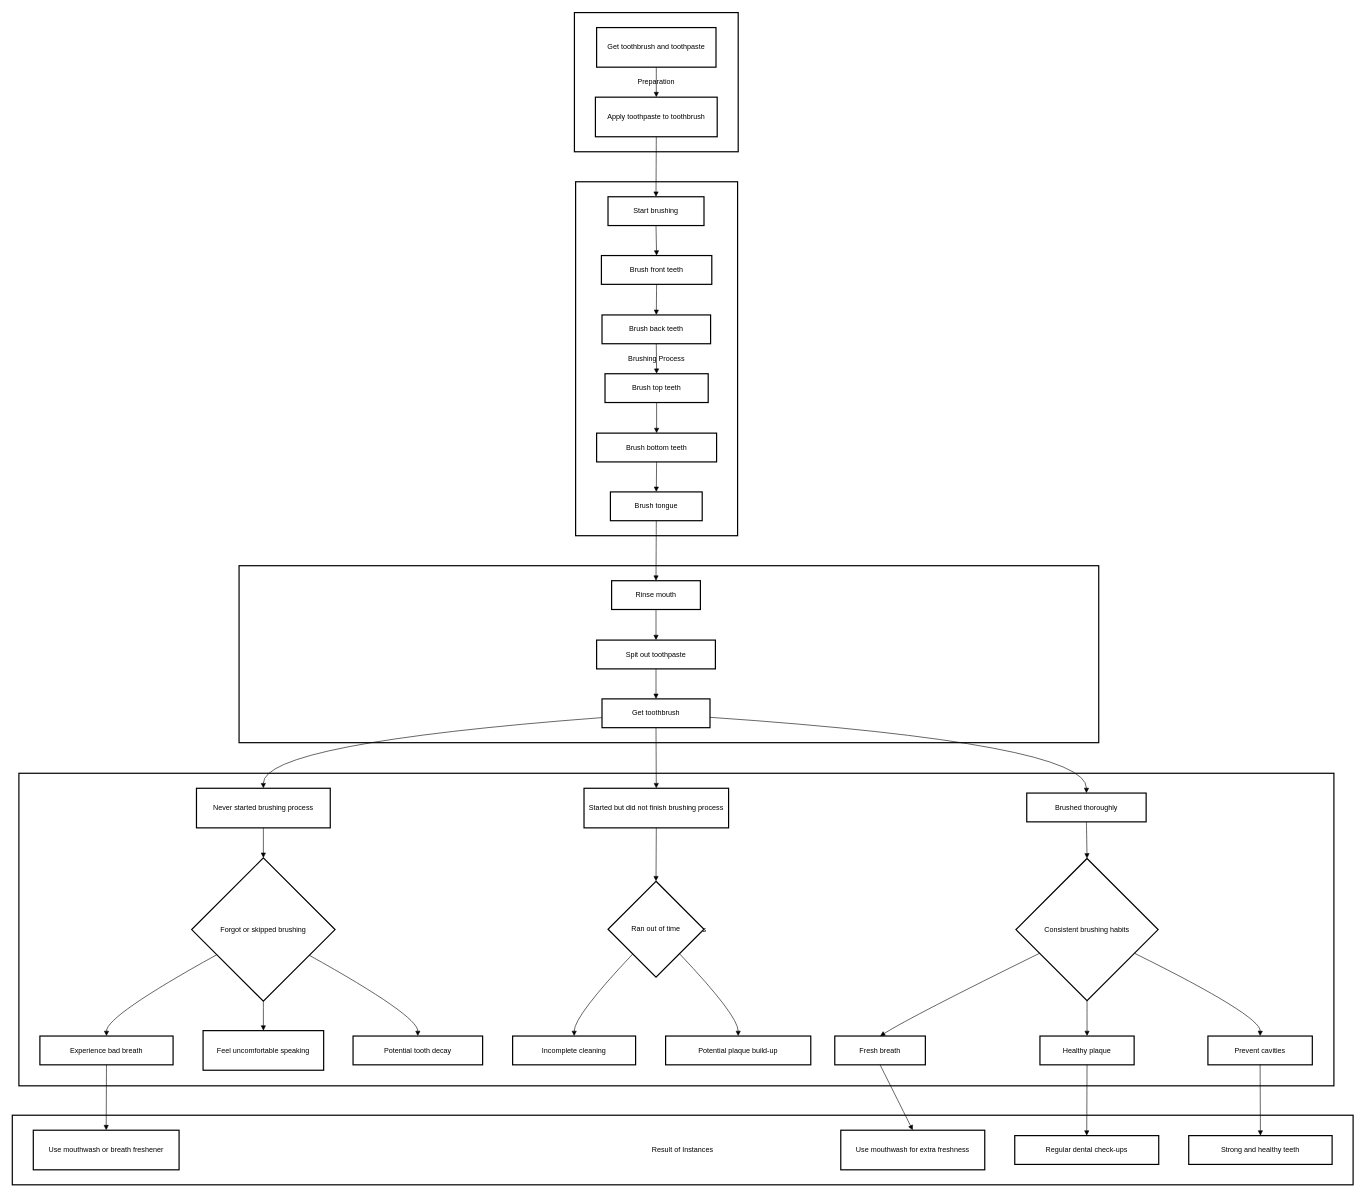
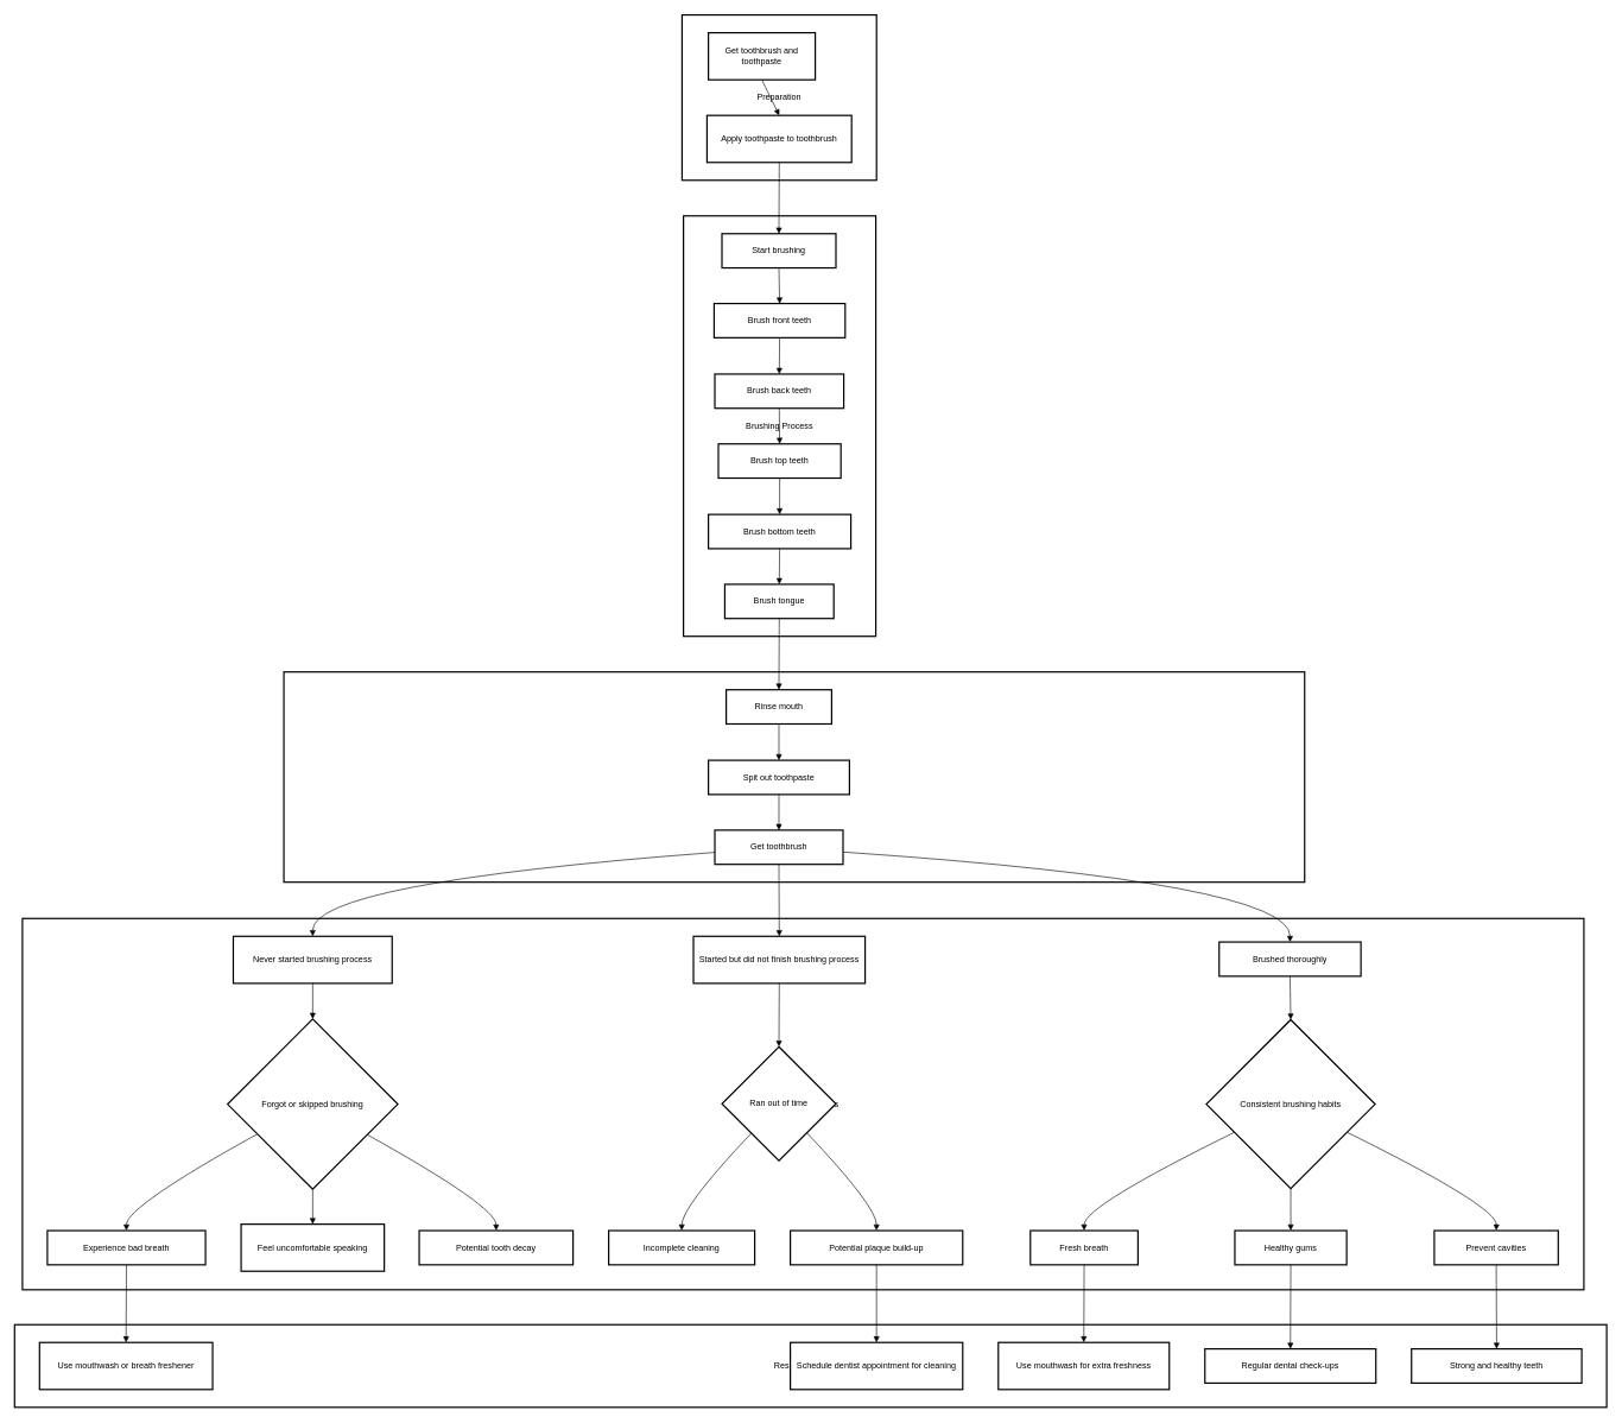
- <mxCell id="7" value="Get toothbrush and toothpaste" style="whiteSpace=wrap;strokeWidth=2;" vertex="1" parent="1"><mxGeometry x="994" y="45" width="199" height="66" as="geometry" /></mxCell>
+ <mxCell id="7" value="Get toothbrush and toothpaste" style="whiteSpace=wrap;strokeWidth=2;" vertex="1" parent="1"><mxGeometry x="994" y="45" width="150" height="66" as="geometry" /></mxCell>
- <mxCell id="29" value="Fresh breath" style="whiteSpace=wrap;strokeWidth=2;" vertex="1" parent="1"><mxGeometry x="1391" y="1726" width="151" height="48" as="geometry" /></mxCell>
+ <mxCell id="29" value="Fresh breath" style="whiteSpace=wrap;strokeWidth=2;" vertex="1" parent="1"><mxGeometry x="1446" y="1726" width="151" height="48" as="geometry" /></mxCell>
- <mxCell id="30" value="Healthy plaque" style="whiteSpace=wrap;strokeWidth=2;" vertex="1" parent="1"><mxGeometry x="1733" y="1726" width="157" height="48" as="geometry" /></mxCell>
+ <mxCell id="30" value="Healthy gums" style="whiteSpace=wrap;strokeWidth=2;" vertex="1" parent="1"><mxGeometry x="1733" y="1726" width="157" height="48" as="geometry" /></mxCell>
+ <mxCell id="62" value="" style="curved=1;startArrow=none;endArrow=block;exitX=0.5;exitY=1.01;entryX=0.5;entryY=0.01;" edge="1" parent="1" source="26" target="33"><mxGeometry relative="1" as="geometry"><Array as="points" /></mxGeometry></mxCell>
+ <mxCell id="33" value="Schedule dentist appointment for cleaning" style="whiteSpace=wrap;strokeWidth=2;" vertex="1" parent="1"><mxGeometry x="1109" y="1883" width="242" height="66" as="geometry" /></mxCell>
